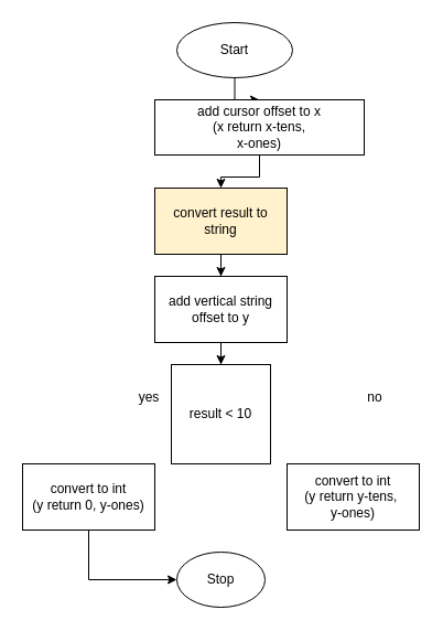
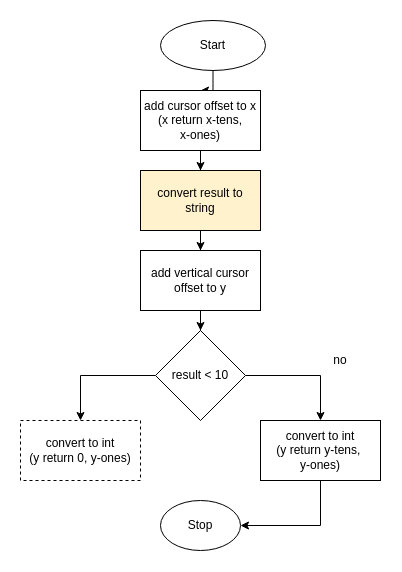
- <mxCell id="5" value="add cursor offset to x&lt;br&gt;(x return x-tens, &lt;br&gt;x-ones)" style="rounded=0;whiteSpace=wrap;html=1;" vertex="1" parent="1"><mxGeometry x="140" y="90" width="190" height="50" as="geometry" /></mxCell>
+ <mxCell id="5" value="add cursor offset to x&lt;br&gt;(x return x-tens, &lt;br&gt;x-ones)" style="rounded=0;whiteSpace=wrap;html=1;" vertex="1" parent="1"><mxGeometry x="140" y="90" width="120" height="60" as="geometry" /></mxCell>
- <mxCell id="9" value="add vertical string offset to y" style="rounded=0;whiteSpace=wrap;html=1;" vertex="1" parent="1"><mxGeometry x="140" y="250" width="120" height="60" as="geometry" /></mxCell>
+ <mxCell id="9" value="add vertical cursor offset to y" style="rounded=0;whiteSpace=wrap;html=1;" vertex="1" parent="1"><mxGeometry x="140" y="250" width="120" height="60" as="geometry" /></mxCell>
- <mxCell id="19" value="yes" style="text;html=1;strokeColor=none;fillColor=none;align=center;verticalAlign=middle;whiteSpace=wrap;rounded=0;" vertex="1" parent="1"><mxGeometry x="115" y="350" width="40" height="20" as="geometry" /></mxCell>
+ <mxCell id="11" style="edgeStyle=orthogonalEdgeStyle;rounded=0;orthogonalLoop=1;jettySize=auto;html=1;entryX=0.5;entryY=0;entryDx=0;entryDy=0;" edge="1" parent="1" source="12" target="14"><mxGeometry relative="1" as="geometry" /></mxCell>
- <mxCell id="12" value="result &amp;lt; 10" style="whiteSpace=wrap;html=1;rounded=0;" vertex="1" parent="1"><mxGeometry x="155" y="330" width="90" height="90" as="geometry" /></mxCell>
+ <mxCell id="12" value="result &amp;lt; 10" style="rhombus;whiteSpace=wrap;html=1;" vertex="1" parent="1"><mxGeometry x="155" y="330" width="90" height="90" as="geometry" /></mxCell>
+ <mxCell id="10" style="edgeStyle=orthogonalEdgeStyle;rounded=0;orthogonalLoop=1;jettySize=auto;html=1;entryX=0.5;entryY=0;entryDx=0;entryDy=0;" edge="1" parent="1" source="12" target="16"><mxGeometry relative="1" as="geometry" /></mxCell>
- <mxCell id="14" value="convert to int&lt;br&gt;(y return 0, y-ones)" style="rounded=0;whiteSpace=wrap;html=1;" vertex="1" parent="1"><mxGeometry x="20" y="420" width="120" height="60" as="geometry" /></mxCell>
+ <mxCell id="14" value="convert to int&lt;br&gt;(y return 0, y-ones)" style="rounded=0;whiteSpace=wrap;html=1;dashed=1;" vertex="1" parent="1"><mxGeometry x="20" y="420" width="120" height="60" as="geometry" /></mxCell>
- <mxCell id="13" style="edgeStyle=orthogonalEdgeStyle;rounded=0;orthogonalLoop=1;jettySize=auto;html=1;entryX=0;entryY=0.5;entryDx=0;entryDy=0;exitX=0.5;exitY=1;exitDx=0;exitDy=0;" edge="1" parent="1" source="14" target="17"><mxGeometry relative="1" as="geometry" /></mxCell>
+ <mxCell id="15" style="edgeStyle=orthogonalEdgeStyle;rounded=0;orthogonalLoop=1;jettySize=auto;html=1;entryX=1;entryY=0.5;entryDx=0;entryDy=0;exitX=0.5;exitY=1;exitDx=0;exitDy=0;" edge="1" parent="1" source="16" target="17"><mxGeometry relative="1" as="geometry" /></mxCell>
